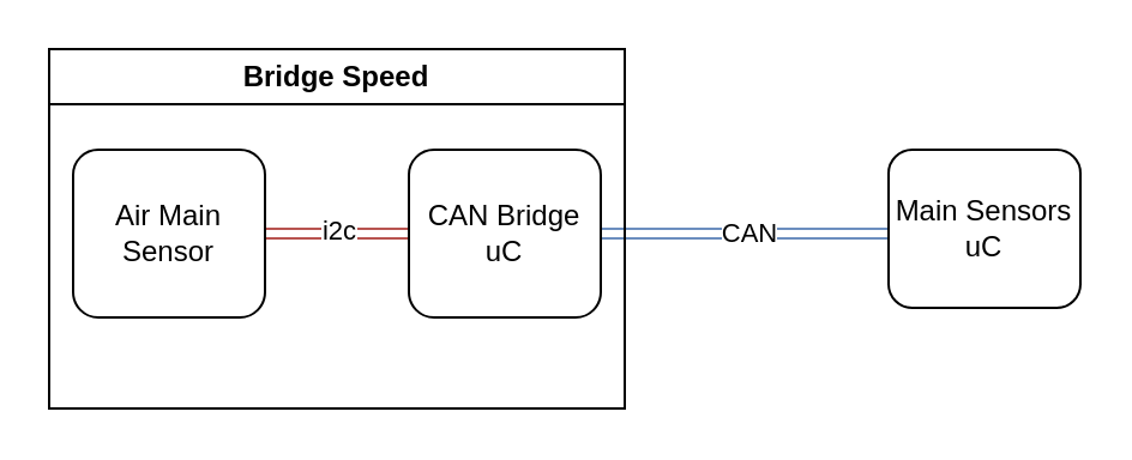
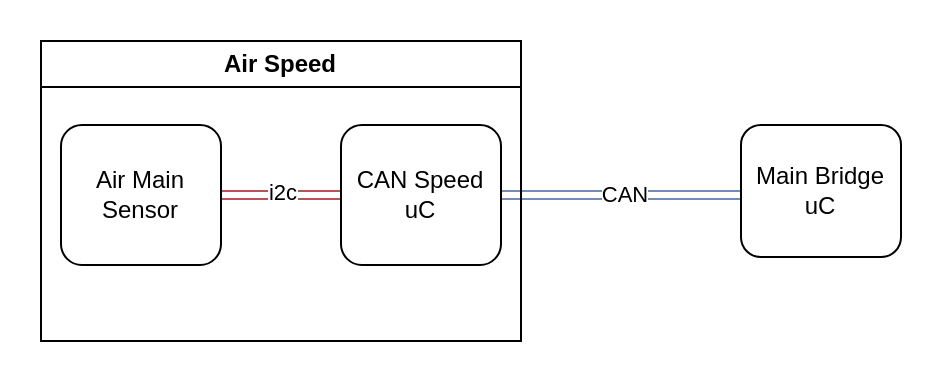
- <mxCell id="9" value="Bridge Speed" style="swimlane;whiteSpace=wrap;html=1;" vertex="1" parent="1"><mxGeometry x="20" y="20" width="240" height="150" as="geometry" /></mxCell>
+ <mxCell id="9" value="Air Speed" style="swimlane;whiteSpace=wrap;html=1;" vertex="1" parent="1"><mxGeometry x="20" y="20" width="240" height="150" as="geometry" /></mxCell>
- <mxCell id="8" value="Main Sensors uC" style="rounded=1;whiteSpace=wrap;html=1;" vertex="1" parent="1"><mxGeometry x="370" y="62" width="80" height="66" as="geometry" /></mxCell>
+ <mxCell id="8" value="Main Bridge uC" style="rounded=1;whiteSpace=wrap;html=1;" vertex="1" parent="1"><mxGeometry x="370" y="62" width="80" height="66" as="geometry" /></mxCell>
- <mxCell id="7" value="CAN Bridge uC" style="rounded=1;whiteSpace=wrap;html=1;" vertex="1" parent="1"><mxGeometry x="170" y="62" width="80" height="70" as="geometry" /></mxCell>
+ <mxCell id="7" value="CAN Speed uC" style="rounded=1;whiteSpace=wrap;html=1;" vertex="1" parent="1"><mxGeometry x="170" y="62" width="80" height="70" as="geometry" /></mxCell>
